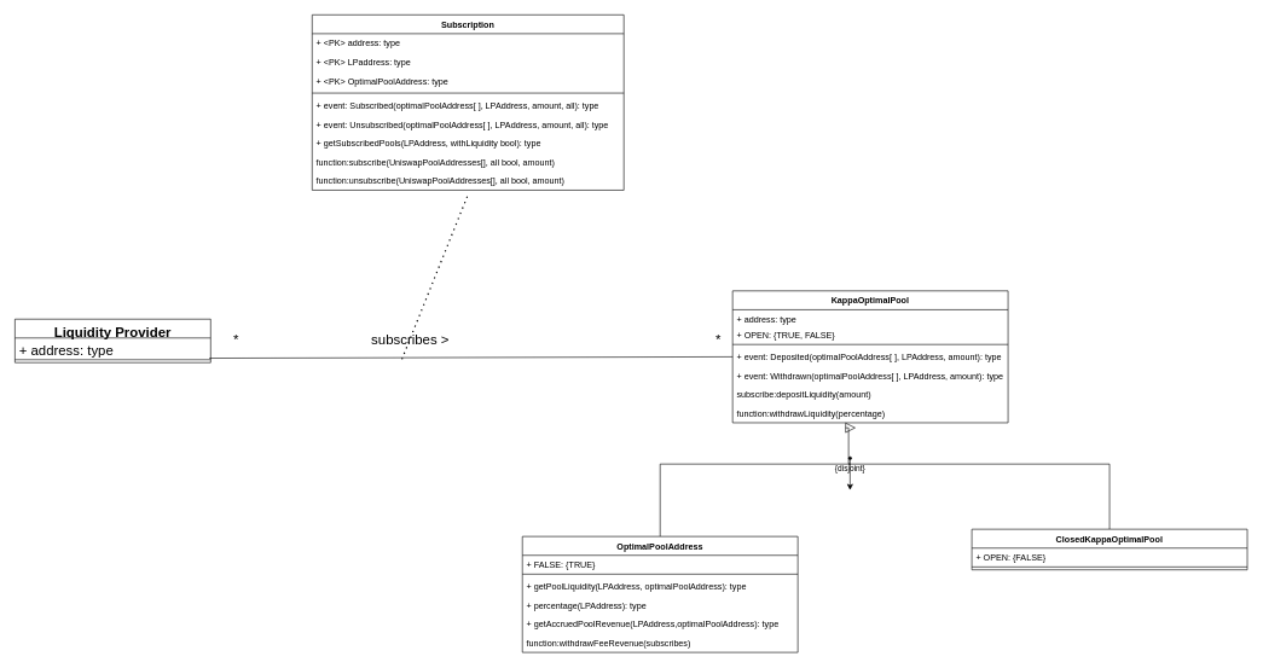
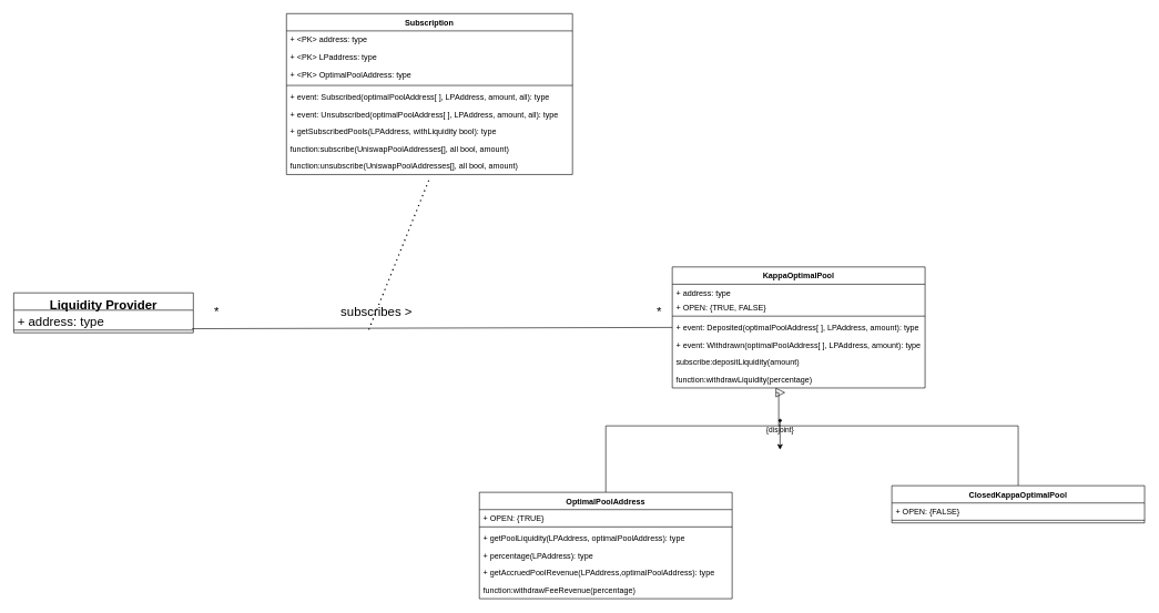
- <mxCell id="26" value="+ FALSE: {TRUE}" style="text;strokeColor=none;fillColor=none;align=left;verticalAlign=top;spacingLeft=4;spacingRight=4;overflow=hidden;rotatable=0;points=[[0,0.5],[1,0.5]];portConstraint=eastwest;" parent="25" vertex="1"><mxGeometry y="26" width="380" height="22" as="geometry" /></mxCell>
+ <mxCell id="26" value="+ OPEN: {TRUE}" style="text;strokeColor=none;fillColor=none;align=left;verticalAlign=top;spacingLeft=4;spacingRight=4;overflow=hidden;rotatable=0;points=[[0,0.5],[1,0.5]];portConstraint=eastwest;" parent="25" vertex="1"><mxGeometry y="26" width="380" height="22" as="geometry" /></mxCell>
- <mxCell id="31" value="function:withdrawFeeRevenue(subscribes)" style="text;strokeColor=none;fillColor=none;align=left;verticalAlign=top;spacingLeft=4;spacingRight=4;overflow=hidden;rotatable=0;points=[[0,0.5],[1,0.5]];portConstraint=eastwest;" parent="25" vertex="1"><mxGeometry y="134" width="380" height="26" as="geometry" /></mxCell>
+ <mxCell id="31" value="function:withdrawFeeRevenue(percentage)" style="text;strokeColor=none;fillColor=none;align=left;verticalAlign=top;spacingLeft=4;spacingRight=4;overflow=hidden;rotatable=0;points=[[0,0.5],[1,0.5]];portConstraint=eastwest;" parent="25" vertex="1"><mxGeometry y="134" width="380" height="26" as="geometry" /></mxCell>
